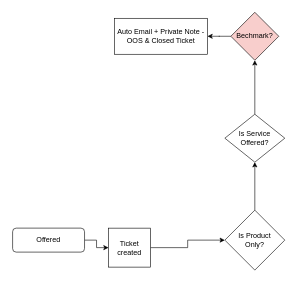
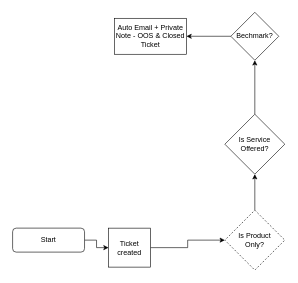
- <mxCell id="12" value="Auto Email + Private Note - OOS &amp;amp; Closed Ticket" style="whiteSpace=wrap;html=1;rounded=0;" vertex="1" parent="1"><mxGeometry x="190" y="30" width="155" height="60" as="geometry" /></mxCell>
+ <mxCell id="12" value="Auto Email + Private Note - OOS &amp;amp; Closed Ticket" style="whiteSpace=wrap;html=1;rounded=0;" vertex="1" parent="1"><mxGeometry x="190" y="30" width="120" height="60" as="geometry" /></mxCell>
- <mxCell id="11" value="Bechmark?" style="rhombus;whiteSpace=wrap;html=1;rounded=0;fillColor=#f8cecc;" vertex="1" parent="1"><mxGeometry x="384" y="20" width="80" height="80" as="geometry" /></mxCell>
+ <mxCell id="11" value="Bechmark?" style="rhombus;whiteSpace=wrap;html=1;rounded=0;" vertex="1" parent="1"><mxGeometry x="384" y="20" width="80" height="80" as="geometry" /></mxCell>
- <mxCell id="9" value="Is Service Offered?" style="rhombus;whiteSpace=wrap;html=1;rounded=0;" vertex="1" parent="1"><mxGeometry x="374" y="190" width="100" height="80" as="geometry" /></mxCell>
+ <mxCell id="9" value="Is Service Offered?" style="rhombus;whiteSpace=wrap;html=1;rounded=0;" vertex="1" parent="1"><mxGeometry x="374" y="190" width="100" height="100" as="geometry" /></mxCell>
- <mxCell id="3" value="Offered" style="rounded=1;whiteSpace=wrap;html=1;fontSize=12;glass=0;strokeWidth=1;shadow=0;" parent="1" vertex="1"><mxGeometry x="20" y="380" width="120" height="40" as="geometry" /></mxCell>
+ <mxCell id="3" value="Start" style="rounded=1;whiteSpace=wrap;html=1;fontSize=12;glass=0;strokeWidth=1;shadow=0;" parent="1" vertex="1"><mxGeometry x="20" y="380" width="120" height="40" as="geometry" /></mxCell>
- <mxCell id="7" value="Is Product &lt;br&gt;Only?" style="rhombus;whiteSpace=wrap;html=1;rounded=0;" vertex="1" parent="1"><mxGeometry x="374" y="350" width="100" height="100" as="geometry" /></mxCell>
+ <mxCell id="7" value="Is Product &lt;br&gt;Only?" style="rhombus;whiteSpace=wrap;html=1;rounded=0;dashed=1;" vertex="1" parent="1"><mxGeometry x="374" y="350" width="100" height="100" as="geometry" /></mxCell>
